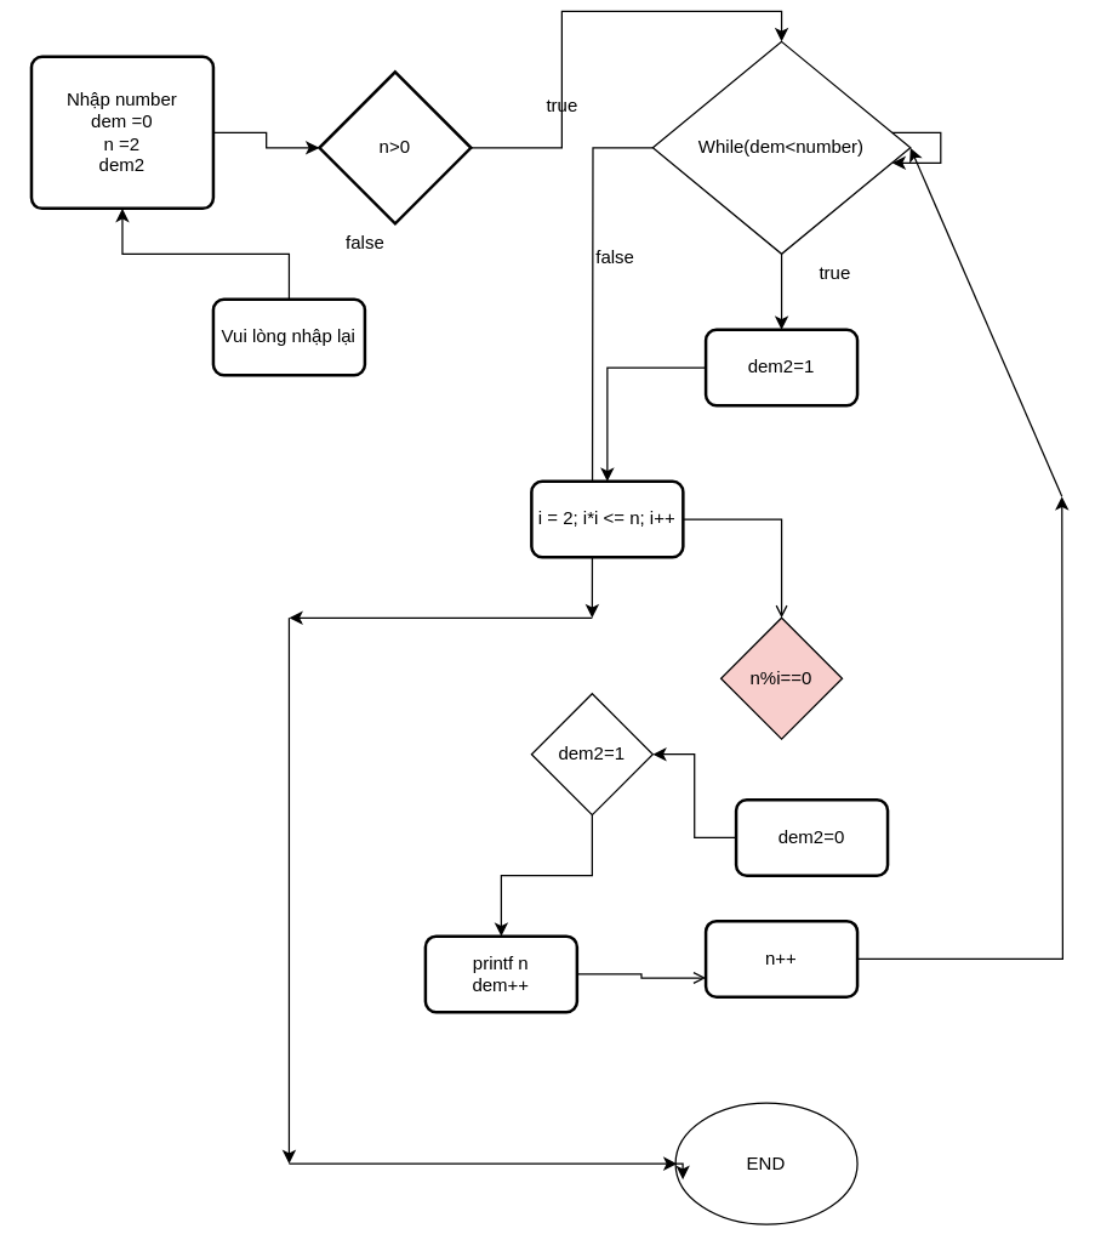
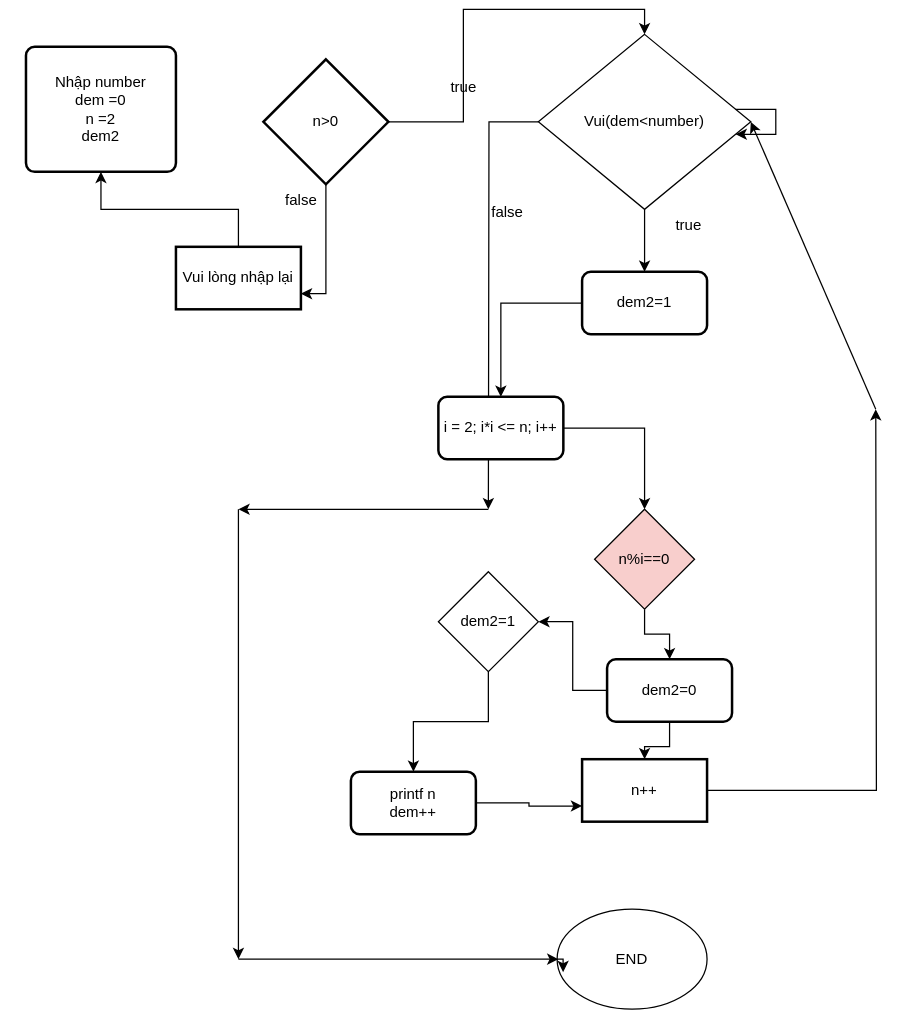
- <mxCell id="8" style="edgeStyle=orthogonalEdgeStyle;rounded=0;orthogonalLoop=1;jettySize=auto;html=1;entryX=0;entryY=0.5;entryDx=0;entryDy=0;entryPerimeter=0;" edge="1" parent="1" source="2" target="7"><mxGeometry relative="1" as="geometry" /></mxCell>
- <mxCell id="12" value="While(dem&amp;lt;number)" style="rhombus;whiteSpace=wrap;html=1;" vertex="1" parent="1"><mxGeometry x="430" y="20" width="170" height="140" as="geometry" /></mxCell>
+ <mxCell id="12" value="Vui(dem&amp;lt;number)" style="rhombus;whiteSpace=wrap;html=1;" vertex="1" parent="1"><mxGeometry x="430" y="20" width="170" height="140" as="geometry" /></mxCell>
+ <mxCell id="5" style="edgeStyle=orthogonalEdgeStyle;rounded=0;orthogonalLoop=1;jettySize=auto;html=1;entryX=1;entryY=0.75;entryDx=0;entryDy=0;" edge="1" parent="1" source="7" target="4"><mxGeometry relative="1" as="geometry" /></mxCell>
- <mxCell id="4" value="Vui lòng nhập lại" style="rounded=1;whiteSpace=wrap;html=1;absoluteArcSize=1;arcSize=14;strokeWidth=2;" vertex="1" parent="1"><mxGeometry x="140" y="190" width="100" height="50" as="geometry" /></mxCell>
+ <mxCell id="4" value="Vui lòng nhập lại" style="whiteSpace=wrap;html=1;absoluteArcSize=1;arcSize=14;strokeWidth=2;rounded=0;" vertex="1" parent="1"><mxGeometry x="140" y="190" width="100" height="50" as="geometry" /></mxCell>
- <mxCell id="16" style="edgeStyle=orthogonalEdgeStyle;rounded=0;orthogonalLoop=1;jettySize=auto;html=1;endArrow=open;" edge="1" parent="1" source="17" target="19"><mxGeometry relative="1" as="geometry" /></mxCell>
+ <mxCell id="16" style="edgeStyle=orthogonalEdgeStyle;rounded=0;orthogonalLoop=1;jettySize=auto;html=1;" edge="1" parent="1" source="17" target="19"><mxGeometry relative="1" as="geometry" /></mxCell>
+ <mxCell id="18" style="edgeStyle=orthogonalEdgeStyle;rounded=0;orthogonalLoop=1;jettySize=auto;html=1;entryX=0.5;entryY=0;entryDx=0;entryDy=0;" edge="1" parent="1" source="19" target="22"><mxGeometry relative="1" as="geometry" /></mxCell>
+ <mxCell id="20" style="edgeStyle=orthogonalEdgeStyle;rounded=0;orthogonalLoop=1;jettySize=auto;html=1;" edge="1" parent="1" source="22" target="24"><mxGeometry relative="1" as="geometry" /></mxCell>
- <mxCell id="24" value="n++" style="rounded=1;whiteSpace=wrap;html=1;absoluteArcSize=1;arcSize=14;strokeWidth=2;" vertex="1" parent="1"><mxGeometry x="465" y="600" width="100" height="50" as="geometry" /></mxCell>
+ <mxCell id="24" value="n++" style="whiteSpace=wrap;html=1;absoluteArcSize=1;arcSize=14;strokeWidth=2;rounded=0;" vertex="1" parent="1"><mxGeometry x="465" y="600" width="100" height="50" as="geometry" /></mxCell>
- <mxCell id="27" style="edgeStyle=orthogonalEdgeStyle;rounded=0;orthogonalLoop=1;jettySize=auto;html=1;entryX=0;entryY=0.75;entryDx=0;entryDy=0;endArrow=open;" edge="1" parent="1" source="28" target="24"><mxGeometry relative="1" as="geometry" /></mxCell>
+ <mxCell id="27" style="edgeStyle=orthogonalEdgeStyle;rounded=0;orthogonalLoop=1;jettySize=auto;html=1;entryX=0;entryY=0.75;entryDx=0;entryDy=0;" edge="1" parent="1" source="28" target="24"><mxGeometry relative="1" as="geometry" /></mxCell>
